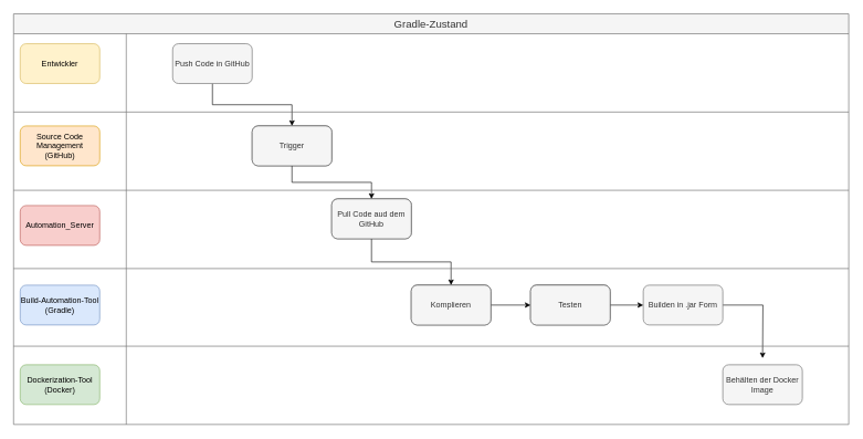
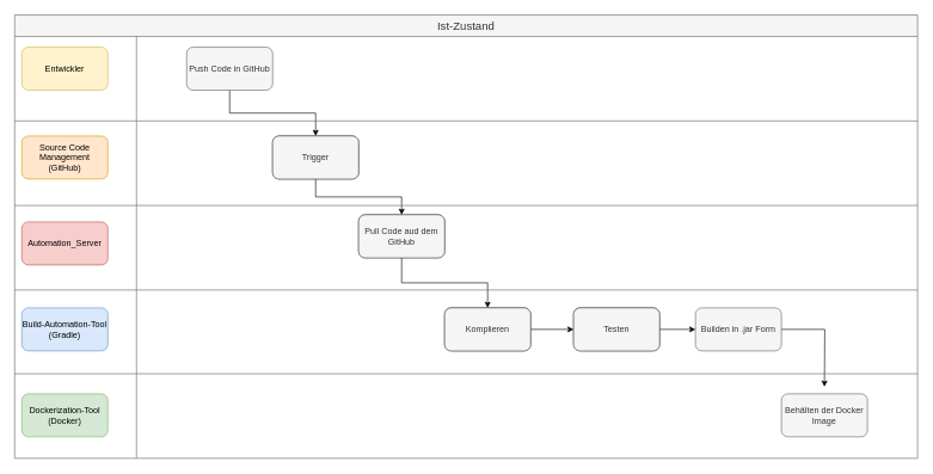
- <mxCell id="24" value="Gradle-Zustand" style="shape=table;startSize=30;container=1;collapsible=0;childLayout=tableLayout;strokeColor=#666666;fontSize=16;fillColor=#f5f5f5;fontColor=#333333;" vertex="1" parent="1"><mxGeometry x="20" y="20" width="1260" height="619" as="geometry" /></mxCell>
+ <mxCell id="24" value="Ist-Zustand" style="shape=table;startSize=30;container=1;collapsible=0;childLayout=tableLayout;strokeColor=#666666;fontSize=16;fillColor=#f5f5f5;fontColor=#333333;" vertex="1" parent="1"><mxGeometry x="20" y="20" width="1260" height="619" as="geometry" /></mxCell>
